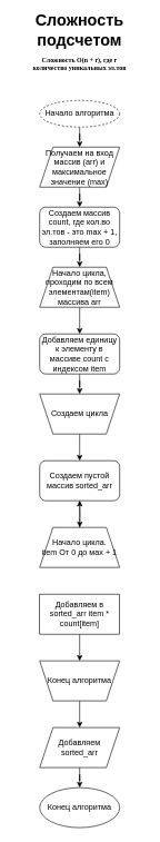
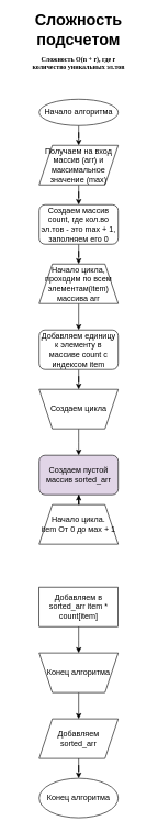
- <mxCell id="5" value="Начало алгоритма" style="ellipse;whiteSpace=wrap;html=1;dashed=1;" parent="1" vertex="1"><mxGeometry x="59" y="140" width="120" height="40" as="geometry" /></mxCell>
+ <mxCell id="5" value="Начало алгоритма" style="ellipse;whiteSpace=wrap;html=1;" parent="1" vertex="1"><mxGeometry x="59" y="140" width="120" height="40" as="geometry" /></mxCell>
- <mxCell id="19" value="Создаем пустой массив sorted_arr" style="rounded=1;whiteSpace=wrap;html=1;" parent="1" vertex="1"><mxGeometry x="59" y="680" width="120" height="60" as="geometry" /></mxCell>
+ <mxCell id="19" value="Создаем пустой массив sorted_arr" style="rounded=1;whiteSpace=wrap;html=1;fillColor=#e1d5e7;" parent="1" vertex="1"><mxGeometry x="59" y="680" width="120" height="60" as="geometry" /></mxCell>
- <mxCell id="18" value="Начало цикла.&lt;br&gt;item От 0 до мах + 1" style="shape=trapezoid;perimeter=trapezoidPerimeter;whiteSpace=wrap;html=1;fixedSize=1;" parent="1" vertex="1"><mxGeometry x="59" y="780" width="120" height="60" as="geometry" /></mxCell>
+ <mxCell id="18" value="Начало цикла.&lt;br&gt;item От 0 до мах + 1" style="shape=trapezoid;perimeter=trapezoidPerimeter;whiteSpace=wrap;html=1;fixedSize=1;" parent="1" vertex="1"><mxGeometry x="59" y="755" width="120" height="60" as="geometry" /></mxCell>
